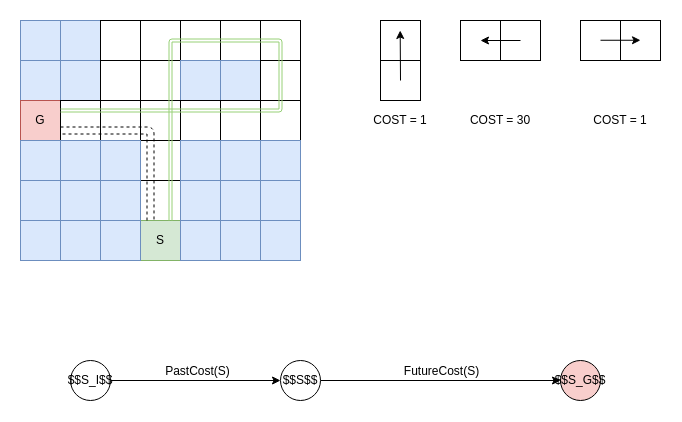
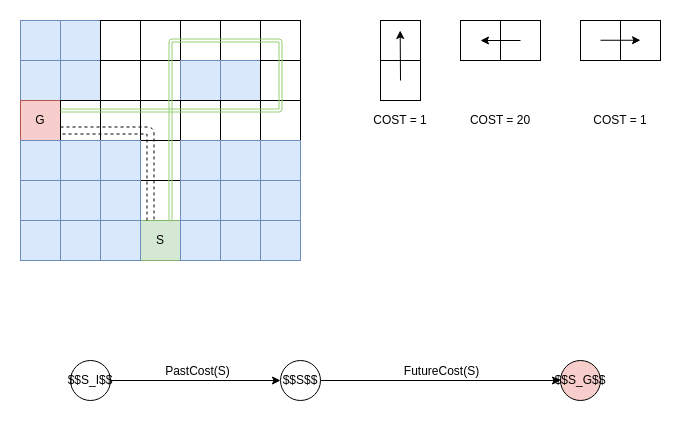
- <mxCell id="54" value="COST = 30" style="text;html=1;strokeColor=none;fillColor=none;align=center;verticalAlign=middle;whiteSpace=wrap;rounded=0;" parent="1" vertex="1"><mxGeometry x="460" y="110" width="80" height="20" as="geometry" /></mxCell>
+ <mxCell id="54" value="COST = 20" style="text;html=1;strokeColor=none;fillColor=none;align=center;verticalAlign=middle;whiteSpace=wrap;rounded=0;" parent="1" vertex="1"><mxGeometry x="460" y="110" width="80" height="20" as="geometry" /></mxCell>
